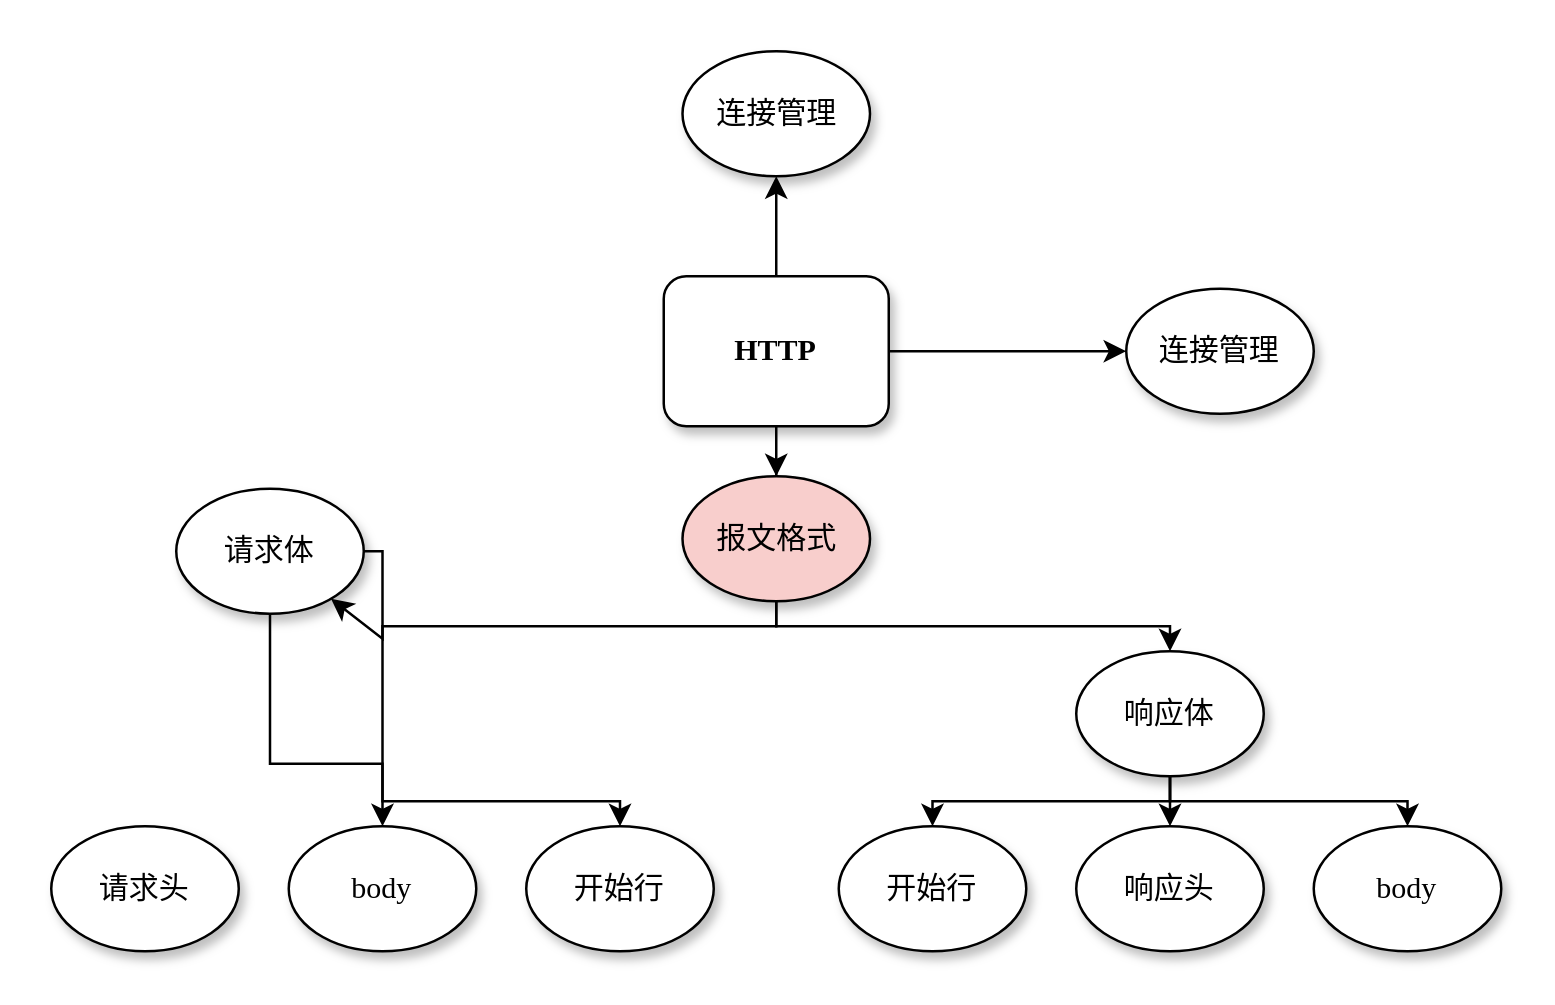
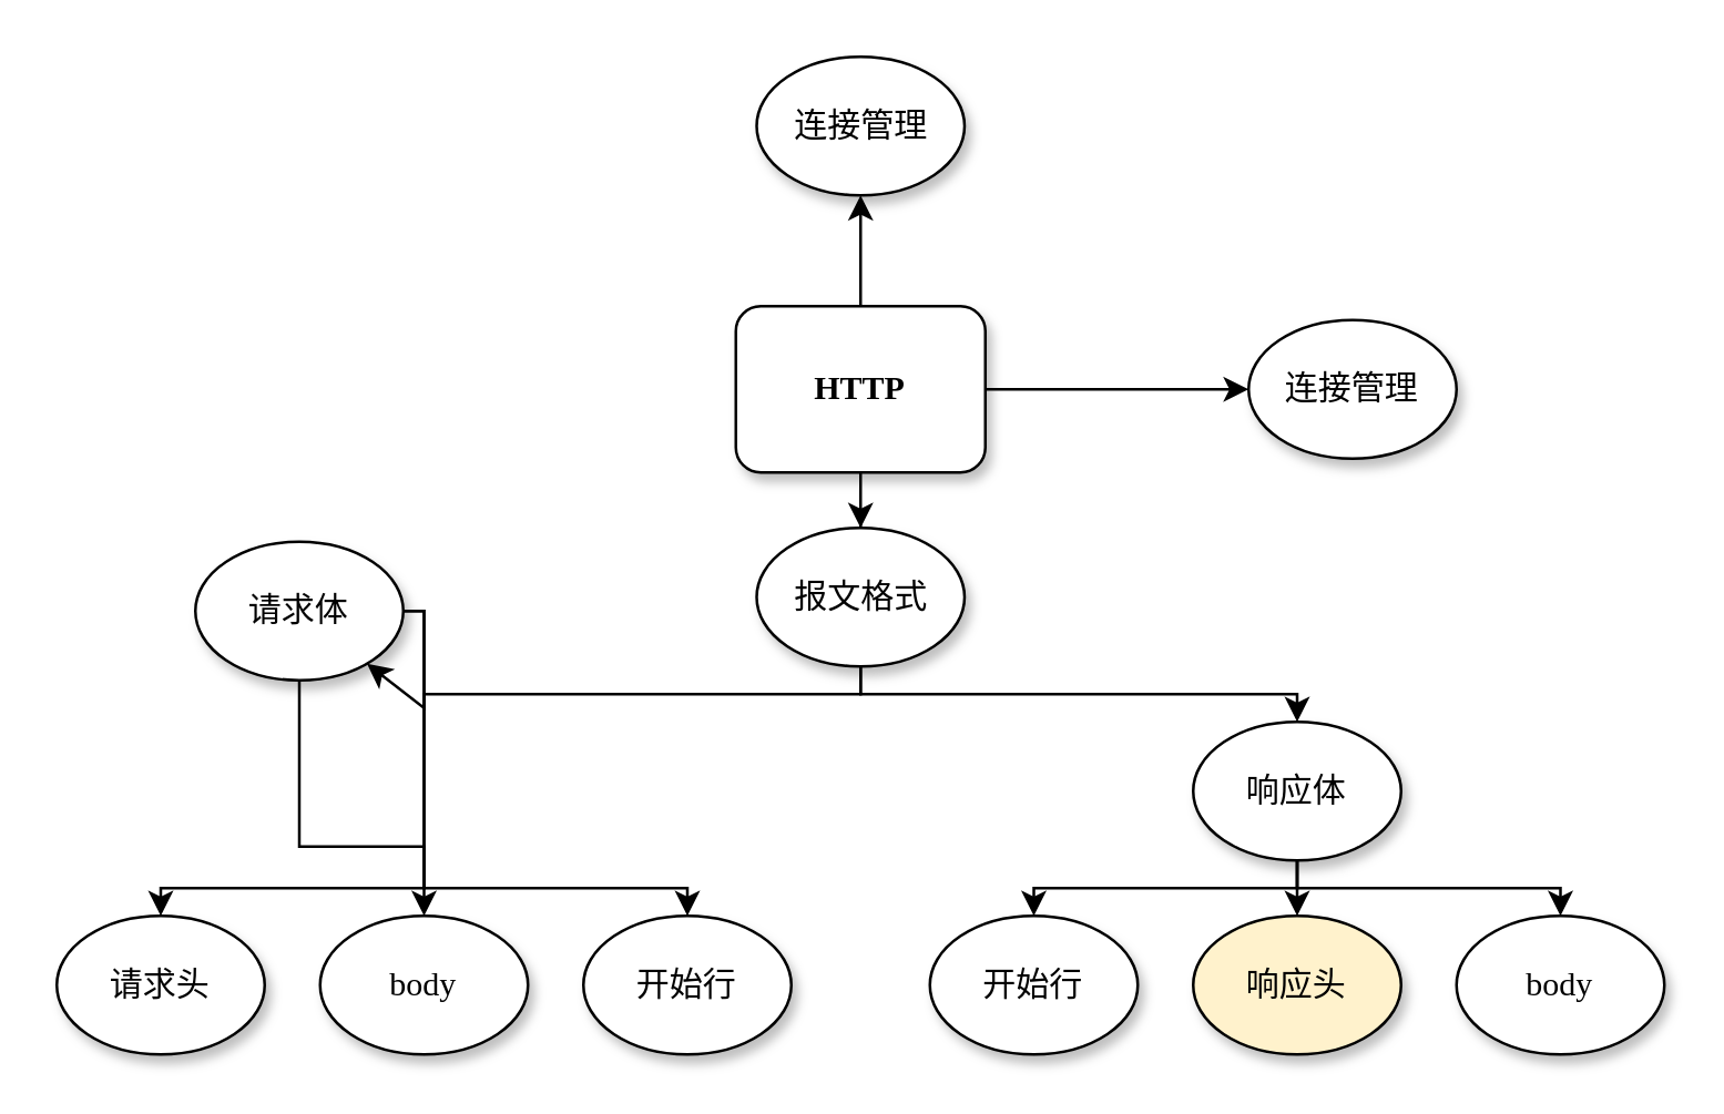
- <mxCell id="9" value="报文格式" style="ellipse;whiteSpace=wrap;html=1;rounded=0;shadow=1;comic=0;labelBackgroundColor=none;strokeWidth=1;fontFamily=Verdana;fontSize=12;align=center;fillColor=#f8cecc;" parent="1" vertex="1"><mxGeometry x="272.5" y="190" width="75" height="50" as="geometry" /></mxCell>
+ <mxCell id="9" value="报文格式" style="ellipse;whiteSpace=wrap;html=1;rounded=0;shadow=1;comic=0;labelBackgroundColor=none;strokeWidth=1;fontFamily=Verdana;fontSize=12;align=center;" parent="1" vertex="1"><mxGeometry x="272.5" y="190" width="75" height="50" as="geometry" /></mxCell>
+ <mxCell id="10" style="edgeStyle=orthogonalEdgeStyle;rounded=0;orthogonalLoop=1;jettySize=auto;html=1;exitDx=0;exitDy=0;entryDx=0;entryDy=0;strokeColor=#000000;" edge="1" parent="1" source="13" target="14"><mxGeometry relative="1" as="geometry"><Array as="points"><mxPoint x="152.5" y="305" /><mxPoint x="152.5" y="320" /><mxPoint x="57.5" y="320" /><mxPoint x="57.5" y="325" /></Array></mxGeometry></mxCell>
- <mxCell id="21" value="响应头" style="ellipse;whiteSpace=wrap;html=1;rounded=0;shadow=1;comic=0;labelBackgroundColor=none;strokeWidth=1;fontFamily=Verdana;fontSize=12;align=center;" vertex="1" parent="1"><mxGeometry x="430" y="330" width="75" height="50" as="geometry" /></mxCell>
+ <mxCell id="21" value="响应头" style="ellipse;whiteSpace=wrap;html=1;rounded=0;shadow=1;comic=0;labelBackgroundColor=none;strokeWidth=1;fontFamily=Verdana;fontSize=12;align=center;fillColor=#fff2cc;" vertex="1" parent="1"><mxGeometry x="430" y="330" width="75" height="50" as="geometry" /></mxCell>
